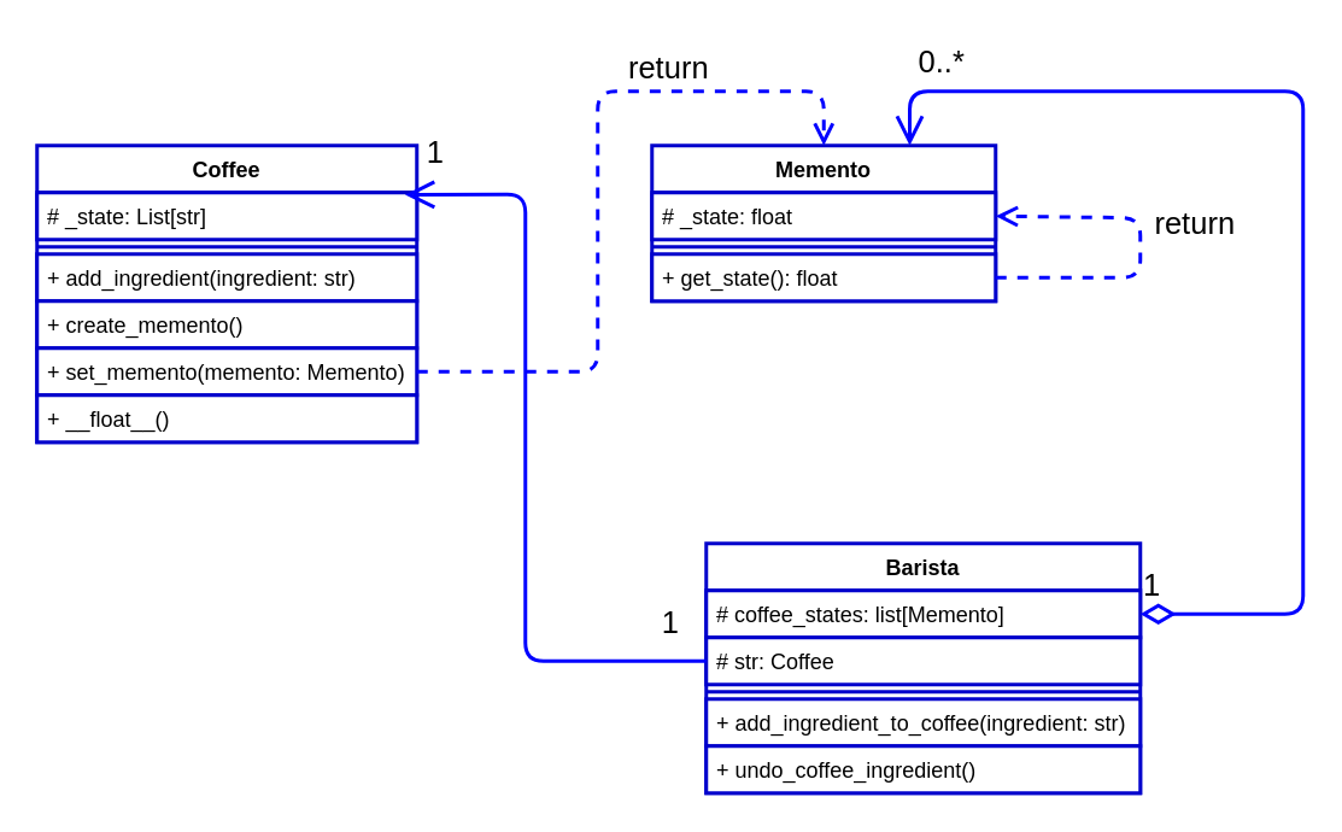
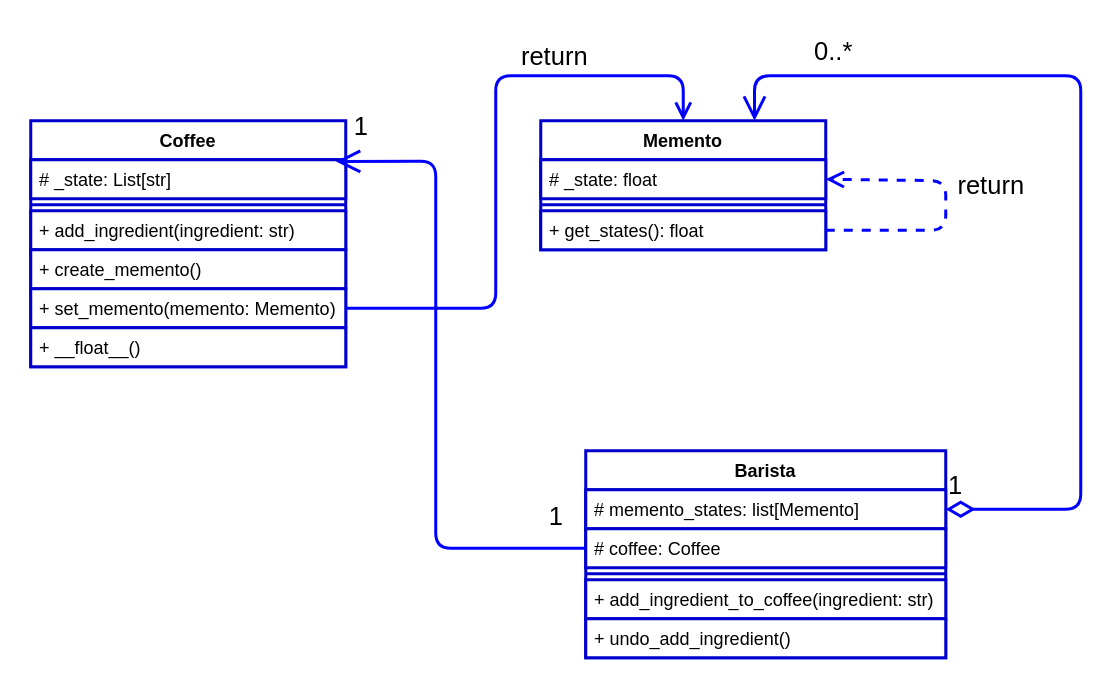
- <mxCell id="22" value="0..*" style="text;html=1;align=center;verticalAlign=middle;resizable=0;points=[];autosize=1;strokeColor=none;fontSize=17;fontColor=#000000;" parent="1" vertex="1"><mxGeometry x="500" y="20" width="40" height="30" as="geometry" /></mxCell>
+ <mxCell id="22" value="0..*" style="text;html=1;align=center;verticalAlign=middle;resizable=0;points=[];autosize=1;strokeColor=none;fontSize=17;fontColor=#000000;" parent="1" vertex="1"><mxGeometry x="535" y="20" width="40" height="30" as="geometry" /></mxCell>
- <mxCell id="20" value="return" style="html=1;verticalAlign=bottom;endArrow=open;dashed=1;endSize=8;labelBackgroundColor=none;fontSize=17;fontColor=#000000;strokeColor=#0000FF;strokeWidth=2;exitX=1;exitY=0.5;exitDx=0;exitDy=0;entryX=0.5;entryY=0;entryDx=0;entryDy=0;" parent="1" source="7" target="9" edge="1"><mxGeometry x="0.436" relative="1" as="geometry"><mxPoint x="370" y="300" as="sourcePoint" /><mxPoint x="290" y="300" as="targetPoint" /><Array as="points"><mxPoint x="330" y="205" /><mxPoint x="330" y="50" /><mxPoint x="455" y="50" /></Array><mxPoint as="offset" /></mxGeometry></mxCell>
+ <mxCell id="20" value="return" style="html=1;verticalAlign=bottom;endArrow=open;dashed=0;endSize=8;labelBackgroundColor=none;fontSize=17;fontColor=#000000;strokeColor=#0000FF;strokeWidth=2;exitX=1;exitY=0.5;exitDx=0;exitDy=0;entryX=0.5;entryY=0;entryDx=0;entryDy=0;" parent="1" source="7" target="9" edge="1"><mxGeometry x="0.436" relative="1" as="geometry"><mxPoint x="370" y="300" as="sourcePoint" /><mxPoint x="290" y="300" as="targetPoint" /><Array as="points"><mxPoint x="330" y="205" /><mxPoint x="330" y="50" /><mxPoint x="455" y="50" /></Array><mxPoint as="offset" /></mxGeometry></mxCell>
- <mxCell id="12" value="+ get_state(): float" style="text;align=left;verticalAlign=top;spacingLeft=4;spacingRight=4;overflow=hidden;rotatable=0;points=[[0,0.5],[1,0.5]];portConstraint=eastwest;fontColor=#000000;strokeColor=#0000CC;strokeWidth=2;fillColor=#FFFFFF;" parent="9" vertex="1"><mxGeometry y="60" width="190" height="26" as="geometry" /></mxCell>
+ <mxCell id="12" value="+ get_states(): float" style="text;align=left;verticalAlign=top;spacingLeft=4;spacingRight=4;overflow=hidden;rotatable=0;points=[[0,0.5],[1,0.5]];portConstraint=eastwest;fontColor=#000000;strokeColor=#0000CC;strokeWidth=2;fillColor=#FFFFFF;" parent="9" vertex="1"><mxGeometry y="60" width="190" height="26" as="geometry" /></mxCell>
- <mxCell id="15" value="# coffee_states: list[Memento]" style="text;align=left;verticalAlign=top;spacingLeft=4;spacingRight=4;overflow=hidden;rotatable=0;points=[[0,0.5],[1,0.5]];portConstraint=eastwest;fontColor=#000000;strokeColor=#0000CC;strokeWidth=2;fillColor=#FFFFFF;" parent="14" vertex="1"><mxGeometry y="26" width="240" height="26" as="geometry" /></mxCell>
+ <mxCell id="15" value="# memento_states: list[Memento]" style="text;align=left;verticalAlign=top;spacingLeft=4;spacingRight=4;overflow=hidden;rotatable=0;points=[[0,0.5],[1,0.5]];portConstraint=eastwest;fontColor=#000000;strokeColor=#0000CC;strokeWidth=2;fillColor=#FFFFFF;" parent="14" vertex="1"><mxGeometry y="26" width="240" height="26" as="geometry" /></mxCell>
- <mxCell id="16" value="# str: Coffee" style="text;align=left;verticalAlign=top;spacingLeft=4;spacingRight=4;overflow=hidden;rotatable=0;points=[[0,0.5],[1,0.5]];portConstraint=eastwest;fontColor=#000000;strokeColor=#0000CC;strokeWidth=2;fillColor=#FFFFFF;" parent="14" vertex="1"><mxGeometry y="52" width="240" height="26" as="geometry" /></mxCell>
+ <mxCell id="16" value="# coffee: Coffee" style="text;align=left;verticalAlign=top;spacingLeft=4;spacingRight=4;overflow=hidden;rotatable=0;points=[[0,0.5],[1,0.5]];portConstraint=eastwest;fontColor=#000000;strokeColor=#0000CC;strokeWidth=2;fillColor=#FFFFFF;" parent="14" vertex="1"><mxGeometry y="52" width="240" height="26" as="geometry" /></mxCell>
- <mxCell id="19" value="+ undo_coffee_ingredient()" style="text;align=left;verticalAlign=top;spacingLeft=4;spacingRight=4;overflow=hidden;rotatable=0;points=[[0,0.5],[1,0.5]];portConstraint=eastwest;fontColor=#000000;strokeColor=#0000CC;strokeWidth=2;fillColor=#FFFFFF;" parent="14" vertex="1"><mxGeometry y="112" width="240" height="26" as="geometry" /></mxCell>
+ <mxCell id="19" value="+ undo_add_ingredient()" style="text;align=left;verticalAlign=top;spacingLeft=4;spacingRight=4;overflow=hidden;rotatable=0;points=[[0,0.5],[1,0.5]];portConstraint=eastwest;fontColor=#000000;strokeColor=#0000CC;strokeWidth=2;fillColor=#FFFFFF;" parent="14" vertex="1"><mxGeometry y="112" width="240" height="26" as="geometry" /></mxCell>
